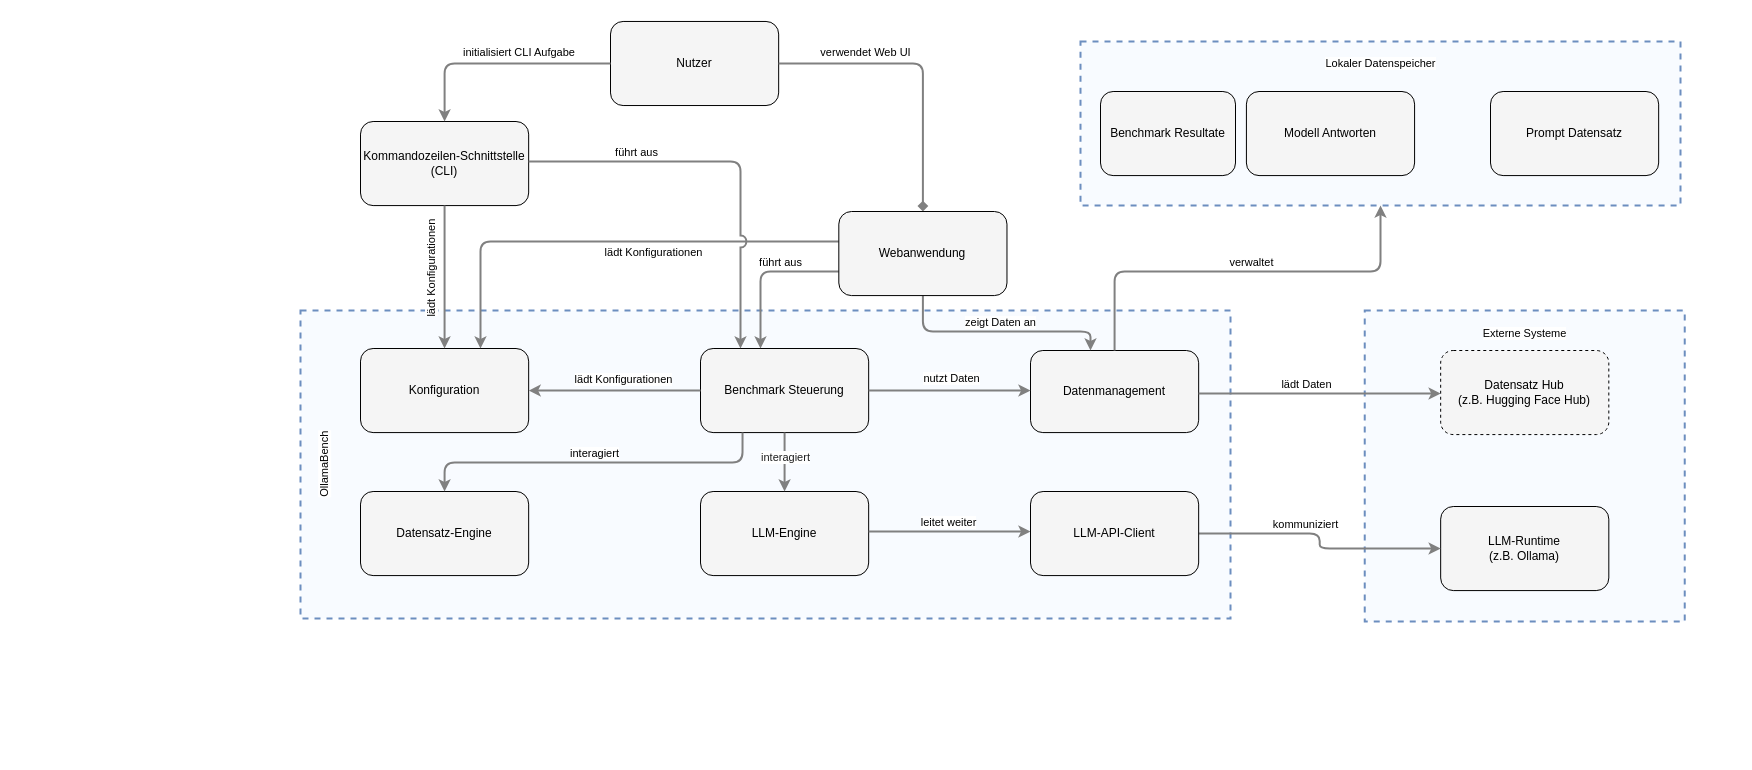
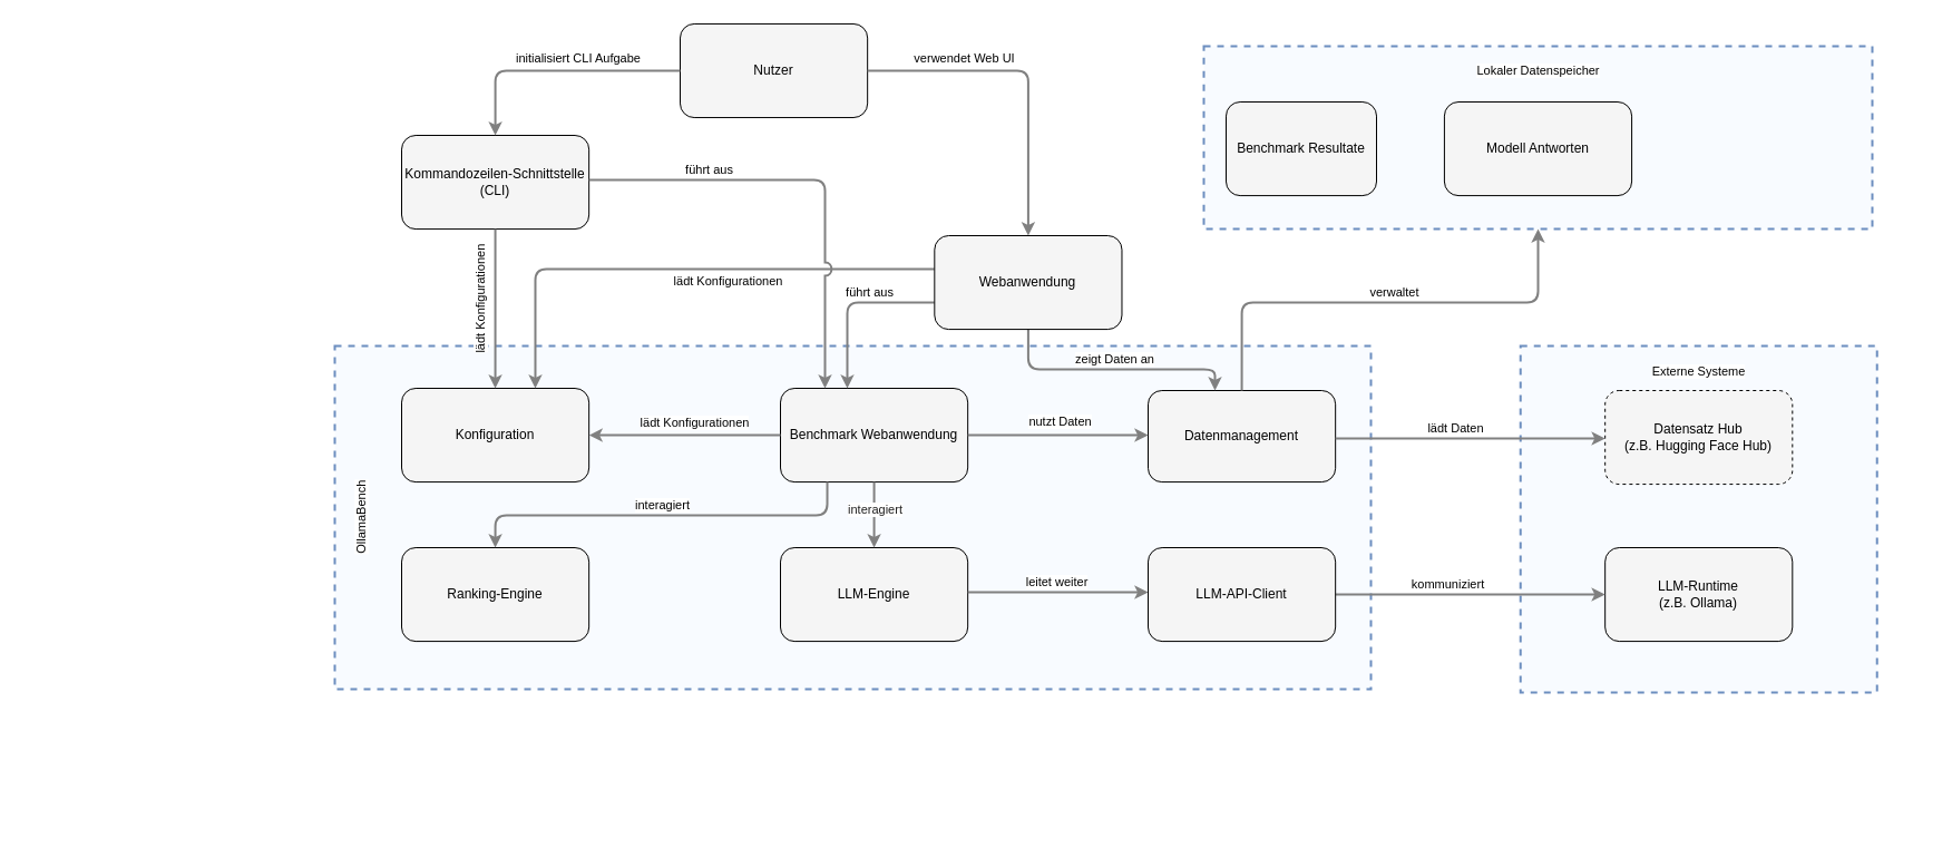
- <mxCell id="8" value="Modell Antworten" style="rounded=1;whiteSpace=wrap;html=1;fillColor=#f5f5f5" parent="6" vertex="1"><mxGeometry x="165.918" y="50" width="168.158" height="84.079" as="geometry" /></mxCell>
+ <mxCell id="8" value="Modell Antworten" style="rounded=1;whiteSpace=wrap;html=1;fillColor=#f5f5f5" parent="6" vertex="1"><mxGeometry x="215.918" y="50" width="168.158" height="84.079" as="geometry" /></mxCell>
- <mxCell id="7" value="Prompt Datensatz" style="rounded=1;whiteSpace=wrap;html=1;fillColor=#f5f5f5" parent="6" vertex="1"><mxGeometry x="409.996" y="50" width="168.158" height="84.079" as="geometry" /></mxCell>
- <mxCell id="21" style="edgeStyle=orthogonalEdgeStyle;rounded=1;orthogonalLoop=1;jettySize=auto;html=1;strokeColor=#808080;strokeWidth=2;jumpStyle=arc;jumpSize=10;spacing=15;labelBackgroundColor=white;labelBorderColor=none;endArrow=diamond;" parent="1" source="17" target="47" edge="1"><mxGeometry relative="1" as="geometry" /></mxCell>
+ <mxCell id="21" style="edgeStyle=orthogonalEdgeStyle;rounded=1;orthogonalLoop=1;jettySize=auto;html=1;strokeColor=#808080;strokeWidth=2;jumpStyle=arc;jumpSize=10;spacing=15;labelBackgroundColor=white;labelBorderColor=none" parent="1" source="17" target="47" edge="1"><mxGeometry relative="1" as="geometry" /></mxCell>
- <mxCell id="13" value="Benchmark Steuerung" style="rounded=1;whiteSpace=wrap;html=1;fillColor=#f5f5f5" parent="11" vertex="1"><mxGeometry x="400" y="38" width="168.16" height="84.08" as="geometry" /></mxCell>
+ <mxCell id="13" value="Benchmark Webanwendung" style="rounded=1;whiteSpace=wrap;html=1;fillColor=#f5f5f5" parent="11" vertex="1"><mxGeometry x="400" y="38" width="168.16" height="84.08" as="geometry" /></mxCell>
- <mxCell id="49" value="Datensatz-Engine" style="rounded=1;whiteSpace=wrap;html=1;fillColor=#f5f5f5" vertex="1" parent="1"><mxGeometry x="360" y="491" width="168.158" height="84.079" as="geometry" /></mxCell>
+ <mxCell id="49" value="Ranking-Engine" style="rounded=1;whiteSpace=wrap;html=1;fillColor=#f5f5f5" vertex="1" parent="1"><mxGeometry x="360" y="491" width="168.158" height="84.079" as="geometry" /></mxCell>
- <mxCell id="3" value="LLM-Runtime&lt;br&gt;(z.B. Ollama)" style="rounded=1;whiteSpace=wrap;html=1;fillColor=#f5f5f5" parent="2" vertex="1"><mxGeometry x="75.92" y="196" width="168.158" height="84.079" as="geometry" /></mxCell>
+ <mxCell id="3" value="LLM-Runtime&lt;br&gt;(z.B. Ollama)" style="rounded=1;whiteSpace=wrap;html=1;fillColor=#f5f5f5" parent="2" vertex="1"><mxGeometry x="75.92" y="181" width="168.158" height="84.079" as="geometry" /></mxCell>
